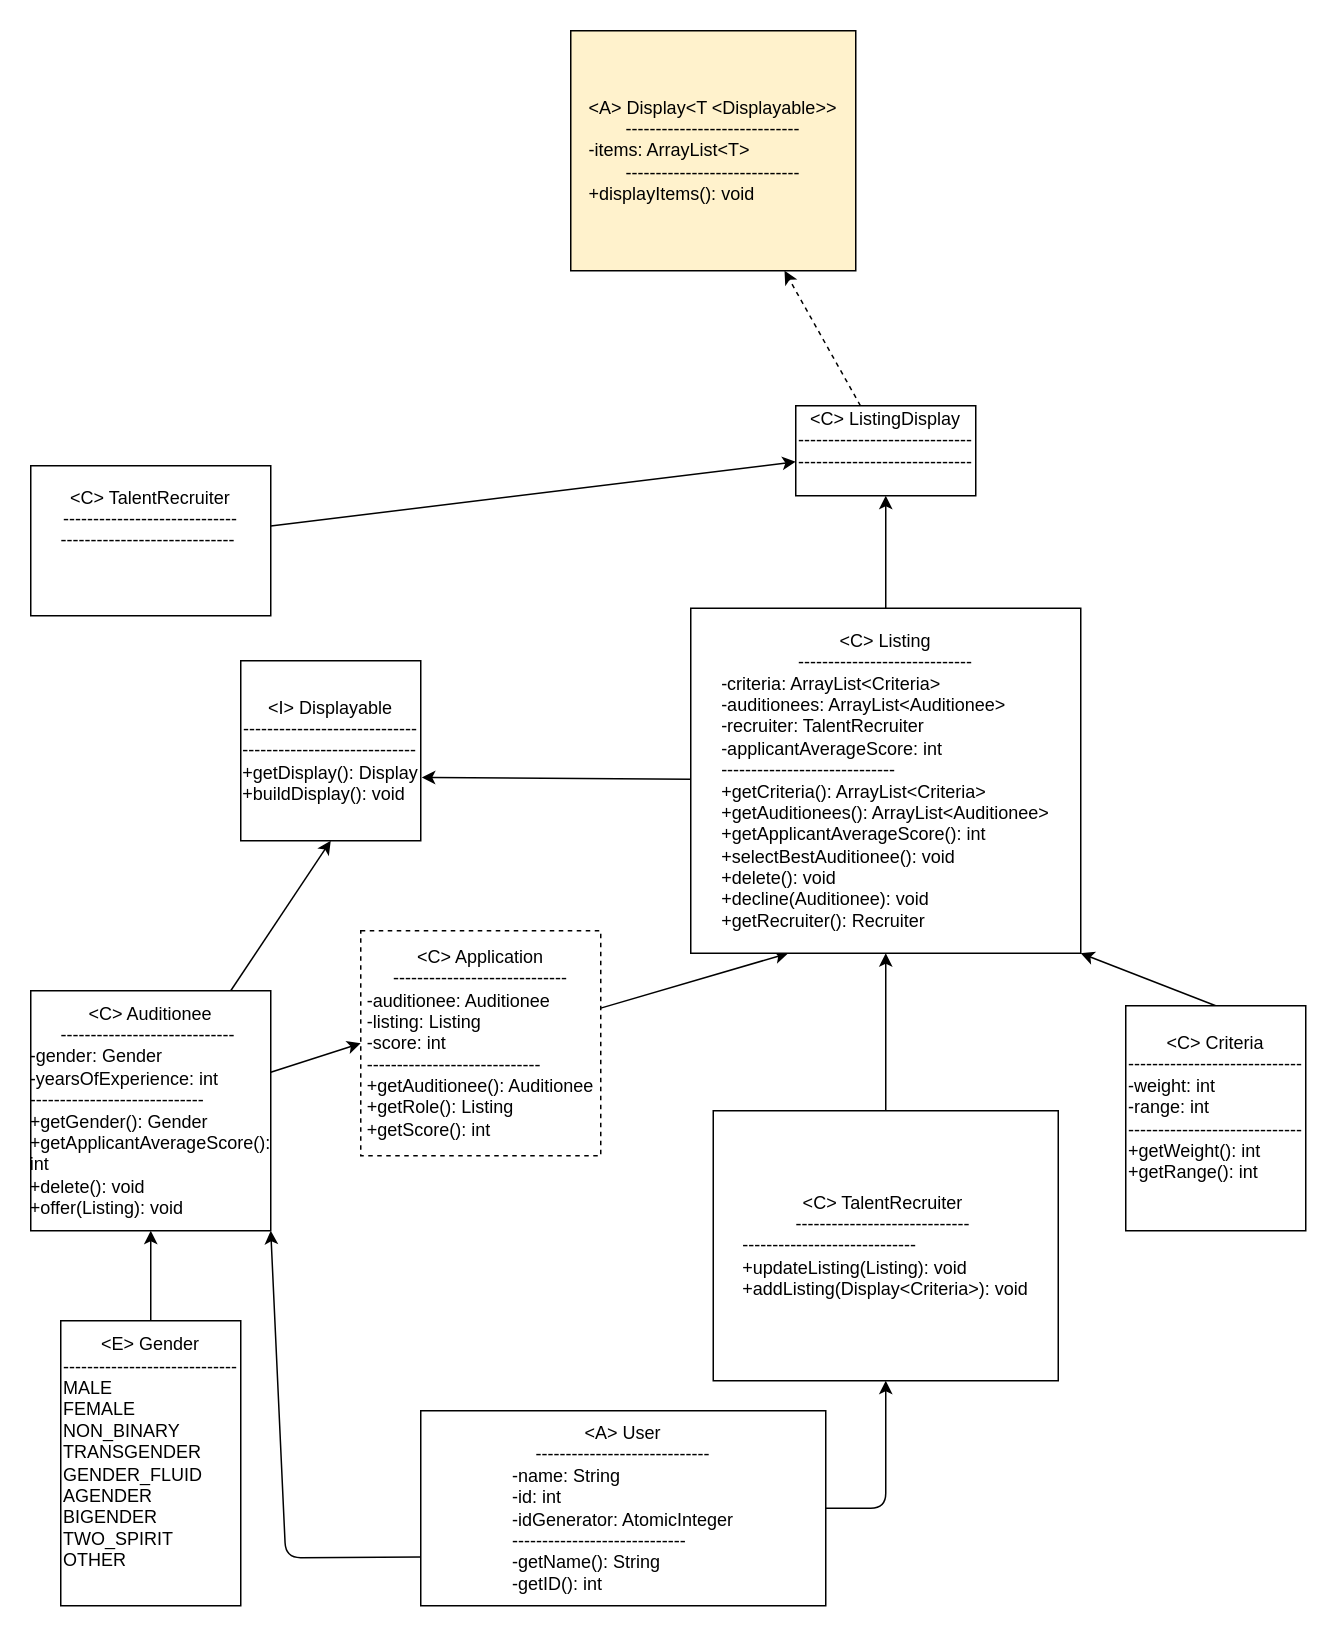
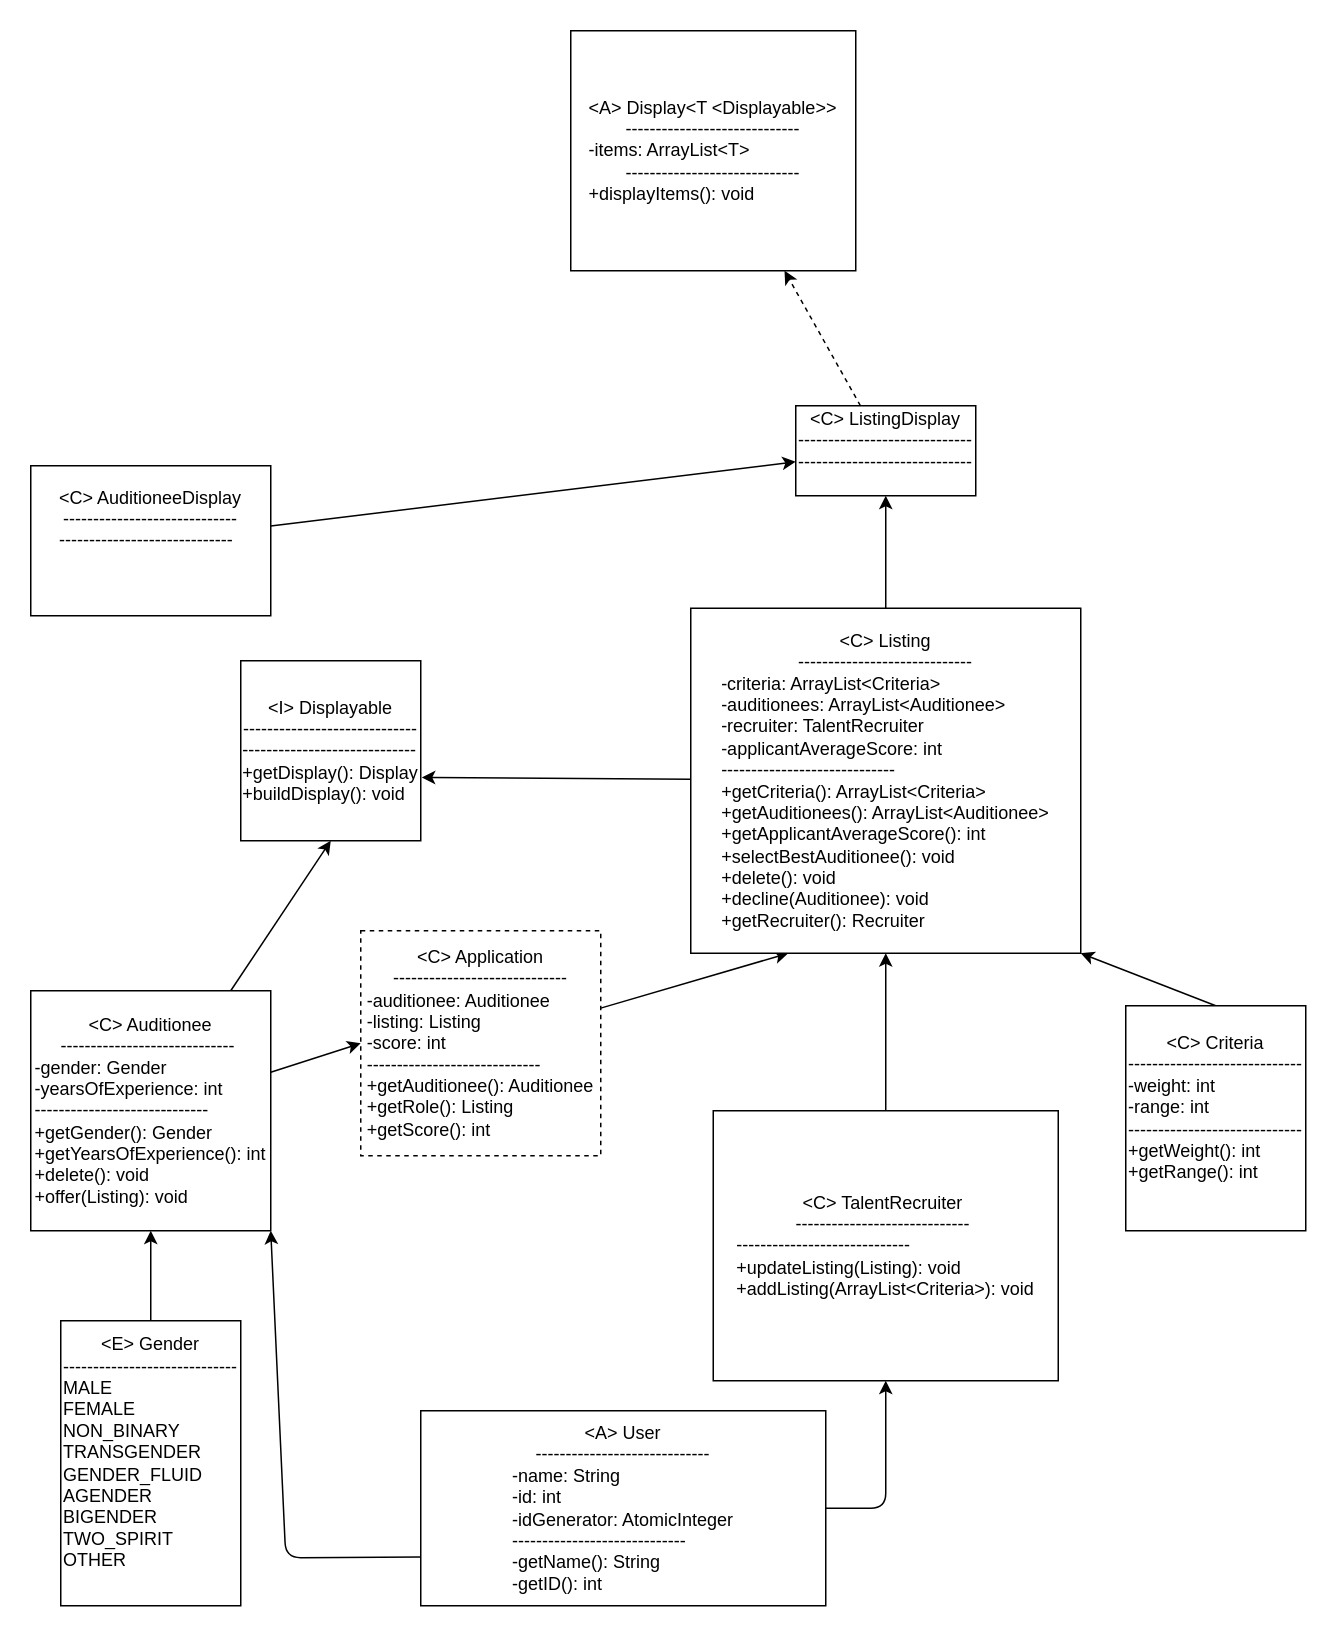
- <mxCell id="23" value="&amp;lt;A&amp;gt; Display&amp;lt;T &amp;lt;Displayable&amp;gt;&amp;gt;&lt;br&gt;-----------------------------&lt;br&gt;&lt;div style=&quot;text-align: left;&quot;&gt;-items: ArrayList&amp;lt;T&amp;gt;&lt;/div&gt;-----------------------------&lt;br&gt;&lt;div style=&quot;text-align: left;&quot;&gt;+displayItems(): void&lt;/div&gt;" style="whiteSpace=wrap;html=1;fillColor=#fff2cc;" parent="1" vertex="1"><mxGeometry x="380" y="20" width="190" height="160" as="geometry" /></mxCell>
+ <mxCell id="23" value="&amp;lt;A&amp;gt; Display&amp;lt;T &amp;lt;Displayable&amp;gt;&amp;gt;&lt;br&gt;-----------------------------&lt;br&gt;&lt;div style=&quot;text-align: left;&quot;&gt;-items: ArrayList&amp;lt;T&amp;gt;&lt;/div&gt;-----------------------------&lt;br&gt;&lt;div style=&quot;text-align: left;&quot;&gt;+displayItems(): void&lt;/div&gt;" style="whiteSpace=wrap;html=1;" parent="1" vertex="1"><mxGeometry x="380" y="20" width="190" height="160" as="geometry" /></mxCell>
- <mxCell id="22" value="&amp;lt;C&amp;gt; TalentRecruiter&lt;br&gt;-----------------------------&lt;br&gt;&lt;div style=&quot;text-align: left;&quot;&gt;-----------------------------&amp;nbsp;&lt;div&gt;&lt;br&gt;&lt;/div&gt;&lt;div&gt;&lt;br&gt;&lt;/div&gt;&lt;/div&gt;" style="whiteSpace=wrap;html=1;" parent="1" vertex="1"><mxGeometry y="310" width="160" height="100" as="geometry" x="20" /></mxCell>
+ <mxCell id="22" value="&amp;lt;C&amp;gt; AuditioneeDisplay&lt;br&gt;-----------------------------&lt;br&gt;&lt;div style=&quot;text-align: left;&quot;&gt;-----------------------------&amp;nbsp;&lt;div&gt;&lt;br&gt;&lt;/div&gt;&lt;div&gt;&lt;br&gt;&lt;/div&gt;&lt;/div&gt;" style="whiteSpace=wrap;html=1;" parent="1" vertex="1"><mxGeometry y="310" width="160" height="100" as="geometry" x="20" /></mxCell>
- <mxCell id="6" value="&amp;lt;C&amp;gt; Auditionee&lt;br&gt;-----------------------------&amp;nbsp;&lt;div style=&quot;text-align: left;&quot;&gt;-gender: Gender&lt;/div&gt;&lt;div style=&quot;text-align: left;&quot;&gt;-yearsOfExperience: int&lt;/div&gt;&lt;div style=&quot;text-align: left;&quot;&gt;-----------------------------&amp;nbsp;&lt;/div&gt;&lt;div style=&quot;text-align: left;&quot;&gt;+getGender(): Gender&lt;/div&gt;&lt;div style=&quot;text-align: left;&quot;&gt;+getApplicantAverageScore(): int&lt;/div&gt;&lt;div style=&quot;text-align: left;&quot;&gt;+delete(): void&lt;/div&gt;&lt;span style=&quot;&quot;&gt;&lt;div style=&quot;text-align: left;&quot;&gt;&lt;span style=&quot;background-color: initial;&quot;&gt;+offer(Listing): void&lt;/span&gt;&lt;/div&gt;&lt;/span&gt;" style="whiteSpace=wrap;html=1;" parent="1" vertex="1"><mxGeometry y="660" width="160" height="160" as="geometry" x="20" /></mxCell>
+ <mxCell id="6" value="&amp;lt;C&amp;gt; Auditionee&lt;br&gt;-----------------------------&amp;nbsp;&lt;div style=&quot;text-align: left;&quot;&gt;-gender: Gender&lt;/div&gt;&lt;div style=&quot;text-align: left;&quot;&gt;-yearsOfExperience: int&lt;/div&gt;&lt;div style=&quot;text-align: left;&quot;&gt;-----------------------------&amp;nbsp;&lt;/div&gt;&lt;div style=&quot;text-align: left;&quot;&gt;+getGender(): Gender&lt;/div&gt;&lt;div style=&quot;text-align: left;&quot;&gt;+getYearsOfExperience(): int&lt;/div&gt;&lt;div style=&quot;text-align: left;&quot;&gt;+delete(): void&lt;/div&gt;&lt;span style=&quot;&quot;&gt;&lt;div style=&quot;text-align: left;&quot;&gt;&lt;span style=&quot;background-color: initial;&quot;&gt;+offer(Listing): void&lt;/span&gt;&lt;/div&gt;&lt;/span&gt;" style="whiteSpace=wrap;html=1;" parent="1" vertex="1"><mxGeometry y="660" width="160" height="160" as="geometry" x="20" /></mxCell>
- <mxCell id="3" value="&amp;lt;C&amp;gt; TalentRecruiter&amp;nbsp;&lt;br&gt;-----------------------------&amp;nbsp;&lt;div style=&quot;text-align: left;&quot;&gt;-----------------------------&lt;/div&gt;&lt;div style=&quot;text-align: left;&quot;&gt;+updateListing(Listing): void&lt;/div&gt;&lt;div style=&quot;text-align: left;&quot;&gt;+addListing(Display&amp;lt;Criteria&amp;gt;): void&lt;/div&gt;" style="whiteSpace=wrap;html=1;" parent="1" vertex="1"><mxGeometry x="475" y="740" width="230" height="180" as="geometry" /></mxCell>
+ <mxCell id="3" value="&amp;lt;C&amp;gt; TalentRecruiter&amp;nbsp;&lt;br&gt;-----------------------------&amp;nbsp;&lt;div style=&quot;text-align: left;&quot;&gt;-----------------------------&lt;/div&gt;&lt;div style=&quot;text-align: left;&quot;&gt;+updateListing(Listing): void&lt;/div&gt;&lt;div style=&quot;text-align: left;&quot;&gt;+addListing(ArrayList&amp;lt;Criteria&amp;gt;): void&lt;/div&gt;" style="whiteSpace=wrap;html=1;" parent="1" vertex="1"><mxGeometry x="475" y="740" width="230" height="180" as="geometry" /></mxCell>
